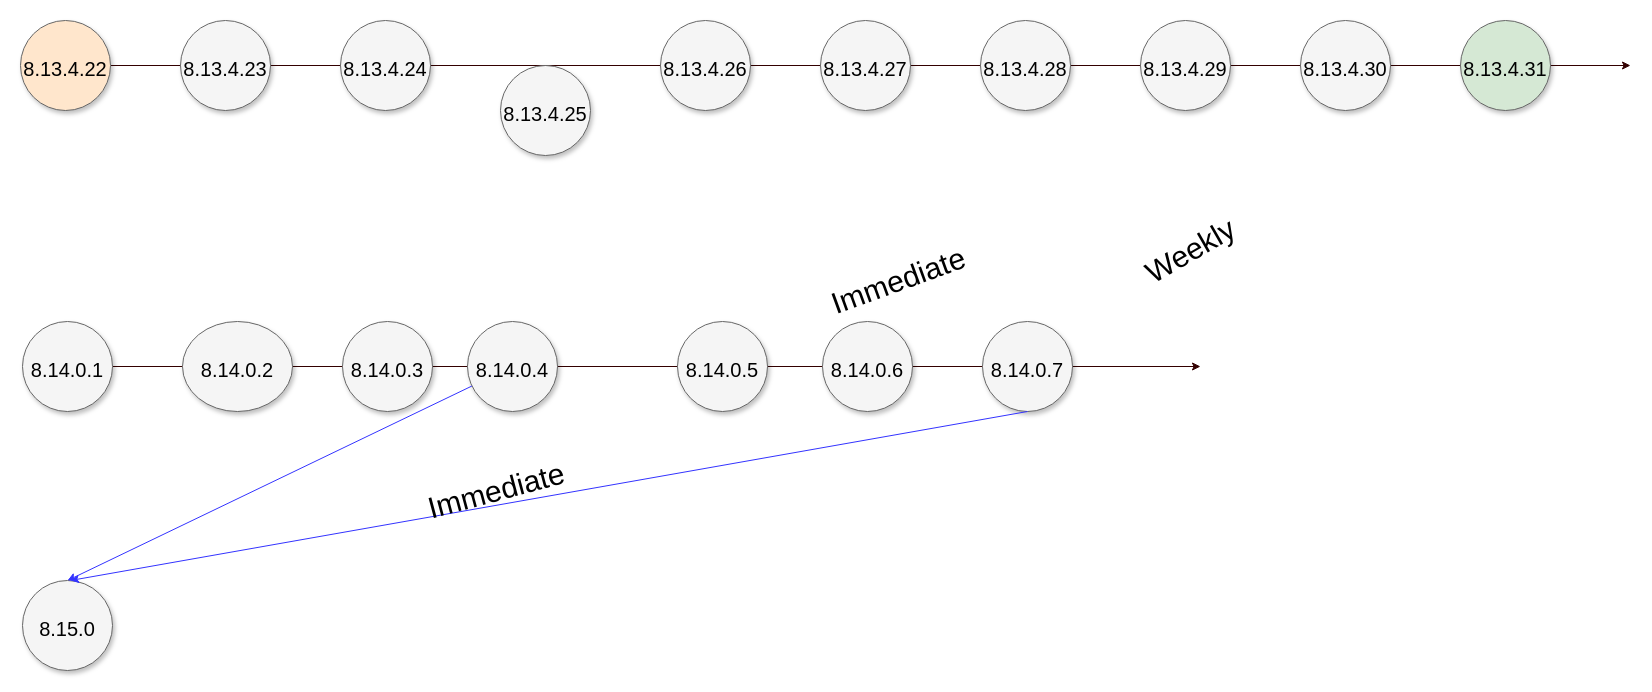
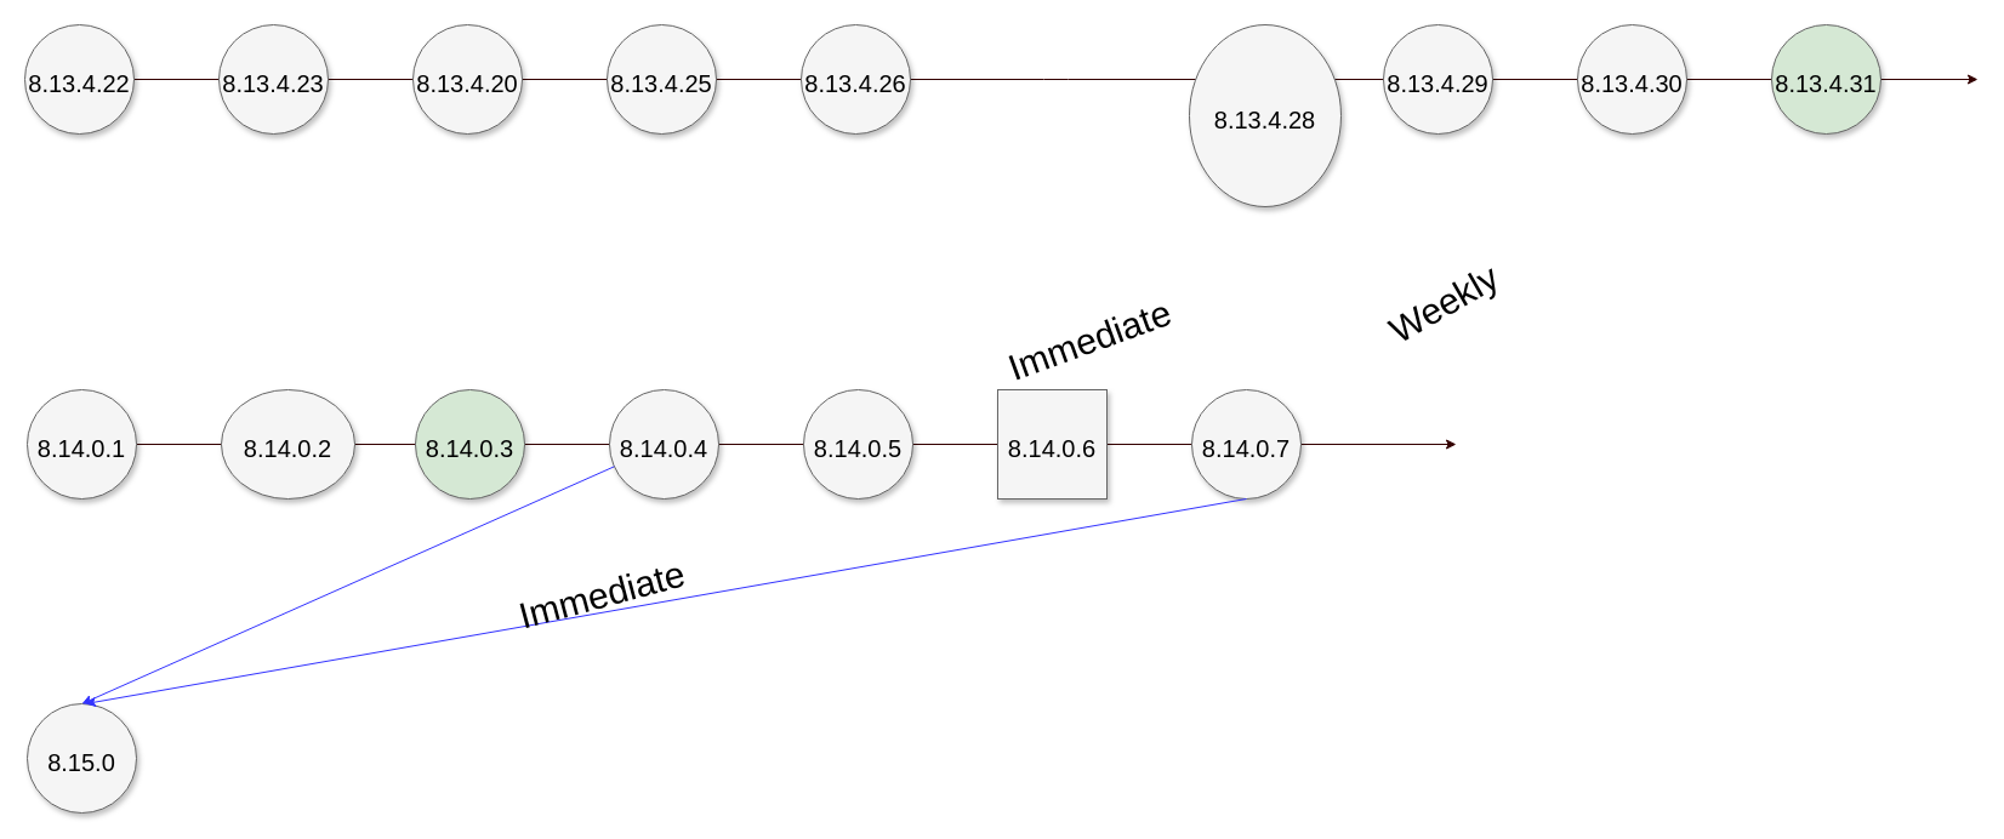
- <mxCell id="4" value="&lt;font style=&quot;font-size: 20px&quot;&gt;8.13.4.22&lt;/font&gt;" style="ellipse;whiteSpace=wrap;html=1;rounded=0;shadow=1;strokeColor=#666666;strokeWidth=1;fontSize=30;align=center;fillColor=#ffe6cc;autosize=0;" parent="1" vertex="1"><mxGeometry x="20" y="20" width="90" height="90" as="geometry" /></mxCell>
+ <mxCell id="4" value="&lt;font style=&quot;font-size: 20px&quot;&gt;8.13.4.22&lt;/font&gt;" style="ellipse;whiteSpace=wrap;html=1;rounded=0;shadow=1;strokeColor=#666666;strokeWidth=1;fontSize=30;align=center;fillColor=#f5f5f5;autosize=0;" parent="1" vertex="1"><mxGeometry x="20" y="20" width="90" height="90" as="geometry" /></mxCell>
- <mxCell id="6" value="&lt;font style=&quot;font-size: 20px&quot;&gt;8.13.4.24&lt;/font&gt;" style="ellipse;whiteSpace=wrap;html=1;rounded=0;shadow=1;strokeColor=#666666;strokeWidth=1;fontSize=30;align=center;fillColor=#f5f5f5;autosize=0;" vertex="1" parent="1"><mxGeometry x="340" y="20" width="90" height="90" as="geometry" /></mxCell>
+ <mxCell id="6" value="&lt;font style=&quot;font-size: 20px&quot;&gt;8.13.4.20&lt;/font&gt;" style="ellipse;whiteSpace=wrap;html=1;rounded=0;shadow=1;strokeColor=#666666;strokeWidth=1;fontSize=30;align=center;fillColor=#f5f5f5;autosize=0;" vertex="1" parent="1"><mxGeometry x="340" y="20" width="90" height="90" as="geometry" /></mxCell>
- <mxCell id="9" value="&lt;font style=&quot;font-size: 20px&quot;&gt;8.13.4.27&lt;/font&gt;" style="ellipse;whiteSpace=wrap;html=1;rounded=0;shadow=1;strokeColor=#666666;strokeWidth=1;fontSize=30;align=center;fillColor=#f5f5f5;autosize=0;" vertex="1" parent="1"><mxGeometry x="820" y="20" width="90" height="90" as="geometry" /></mxCell>
- <mxCell id="10" value="&lt;font style=&quot;font-size: 20px&quot;&gt;8.13.4.28&lt;/font&gt;" style="ellipse;whiteSpace=wrap;html=1;rounded=0;shadow=1;strokeColor=#666666;strokeWidth=1;fontSize=30;align=center;fillColor=#f5f5f5;autosize=0;" vertex="1" parent="1"><mxGeometry x="980" y="20" width="90" height="90" as="geometry" /></mxCell>
+ <mxCell id="10" value="&lt;font style=&quot;font-size: 20px&quot;&gt;8.13.4.28&lt;/font&gt;" style="ellipse;whiteSpace=wrap;html=1;rounded=0;shadow=1;strokeColor=#666666;strokeWidth=1;fontSize=30;align=center;fillColor=#f5f5f5;autosize=0;" vertex="1" parent="1"><mxGeometry x="980" y="20" width="125" height="150" as="geometry" /></mxCell>
- <mxCell id="7" value="&lt;font style=&quot;font-size: 20px&quot;&gt;8.13.4.25&lt;/font&gt;" style="ellipse;whiteSpace=wrap;html=1;rounded=0;shadow=1;strokeColor=#666666;strokeWidth=1;fontSize=30;align=center;fillColor=#f5f5f5;autosize=0;" vertex="1" parent="1"><mxGeometry x="500" y="65" width="90" height="90" as="geometry" /></mxCell>
+ <mxCell id="7" value="&lt;font style=&quot;font-size: 20px&quot;&gt;8.13.4.25&lt;/font&gt;" style="ellipse;whiteSpace=wrap;html=1;rounded=0;shadow=1;strokeColor=#666666;strokeWidth=1;fontSize=30;align=center;fillColor=#f5f5f5;autosize=0;" vertex="1" parent="1"><mxGeometry x="500" y="20" width="90" height="90" as="geometry" /></mxCell>
- <mxCell id="16" value="&lt;font style=&quot;font-size: 20px&quot;&gt;8.14.0.3&lt;/font&gt;" style="ellipse;whiteSpace=wrap;html=1;rounded=0;shadow=1;strokeColor=#666666;strokeWidth=1;fontSize=30;align=center;fillColor=#f5f5f5;autosize=0;" vertex="1" parent="1"><mxGeometry x="342" y="321" width="90" height="90" as="geometry" /></mxCell>
+ <mxCell id="16" value="&lt;font style=&quot;font-size: 20px&quot;&gt;8.14.0.3&lt;/font&gt;" style="ellipse;whiteSpace=wrap;html=1;rounded=0;shadow=1;strokeColor=#666666;strokeWidth=1;fontSize=30;align=center;fillColor=#d5e8d4;autosize=0;" vertex="1" parent="1"><mxGeometry x="342" y="321" width="90" height="90" as="geometry" /></mxCell>
- <mxCell id="17" value="&lt;font style=&quot;font-size: 20px&quot;&gt;8.14.0.4&lt;/font&gt;" style="ellipse;whiteSpace=wrap;html=1;rounded=0;shadow=1;strokeColor=#666666;strokeWidth=1;fontSize=30;align=center;fillColor=#f5f5f5;autosize=0;" vertex="1" parent="1"><mxGeometry x="467" y="321" width="90" height="90" as="geometry" /></mxCell>
+ <mxCell id="17" value="&lt;font style=&quot;font-size: 20px&quot;&gt;8.14.0.4&lt;/font&gt;" style="ellipse;whiteSpace=wrap;html=1;rounded=0;shadow=1;strokeColor=#666666;strokeWidth=1;fontSize=30;align=center;fillColor=#f5f5f5;autosize=0;" vertex="1" parent="1"><mxGeometry x="502" y="321" width="90" height="90" as="geometry" /></mxCell>
- <mxCell id="18" value="&lt;font style=&quot;font-size: 20px&quot;&gt;8.14.0.5&lt;/font&gt;" style="ellipse;whiteSpace=wrap;html=1;rounded=0;shadow=1;strokeColor=#666666;strokeWidth=1;fontSize=30;align=center;fillColor=#f5f5f5;autosize=0;" vertex="1" parent="1"><mxGeometry x="677" y="321" width="90" height="90" as="geometry" /></mxCell>
+ <mxCell id="18" value="&lt;font style=&quot;font-size: 20px&quot;&gt;8.14.0.5&lt;/font&gt;" style="ellipse;whiteSpace=wrap;html=1;rounded=0;shadow=1;strokeColor=#666666;strokeWidth=1;fontSize=30;align=center;fillColor=#f5f5f5;autosize=0;" vertex="1" parent="1"><mxGeometry x="662" y="321" width="90" height="90" as="geometry" /></mxCell>
- <mxCell id="19" value="&lt;font style=&quot;font-size: 20px&quot;&gt;8.14.0.6&lt;/font&gt;" style="ellipse;whiteSpace=wrap;html=1;rounded=0;shadow=1;strokeColor=#666666;strokeWidth=1;fontSize=30;align=center;fillColor=#f5f5f5;autosize=0;" vertex="1" parent="1"><mxGeometry x="822" y="321" width="90" height="90" as="geometry" /></mxCell>
+ <mxCell id="19" value="&lt;font style=&quot;font-size: 20px&quot;&gt;8.14.0.6&lt;/font&gt;" style="whiteSpace=wrap;html=1;shadow=1;strokeColor=#666666;strokeWidth=1;fontSize=30;align=center;fillColor=#f5f5f5;autosize=0;rounded=0;" vertex="1" parent="1"><mxGeometry x="822" y="321" width="90" height="90" as="geometry" /></mxCell>
